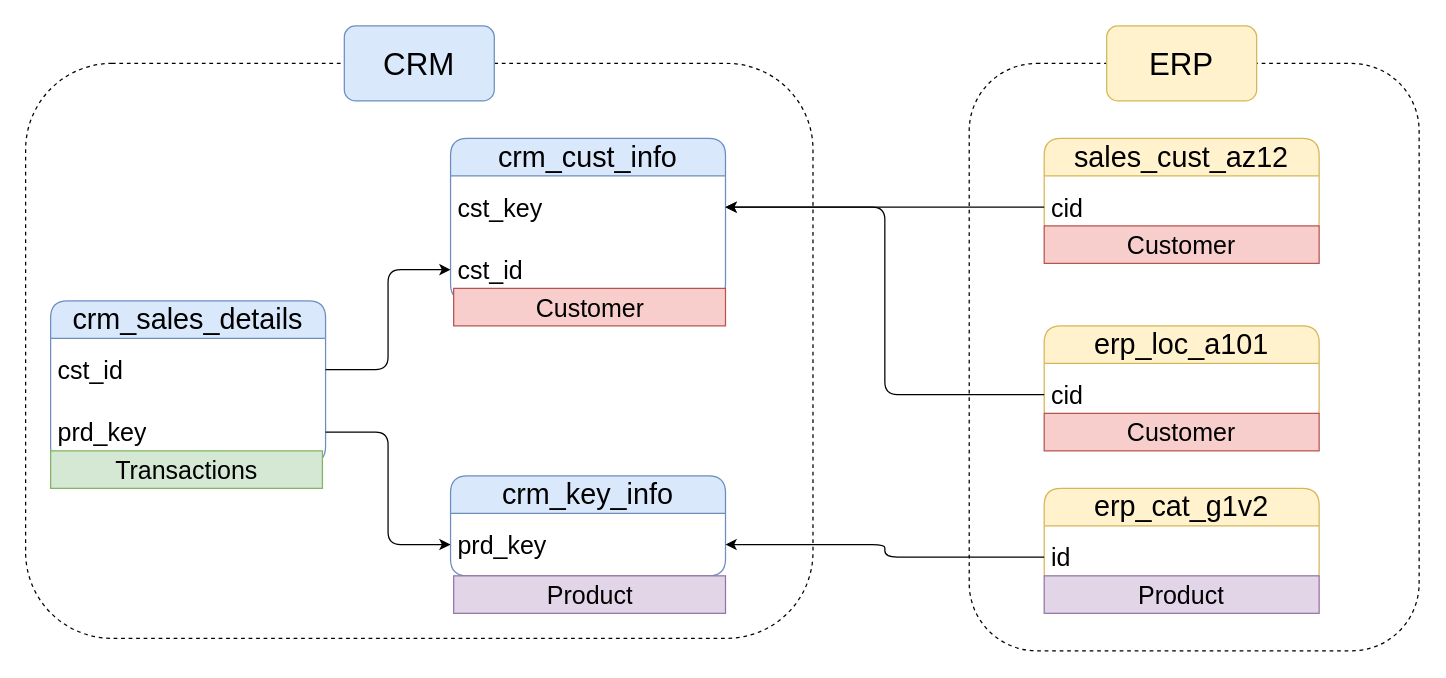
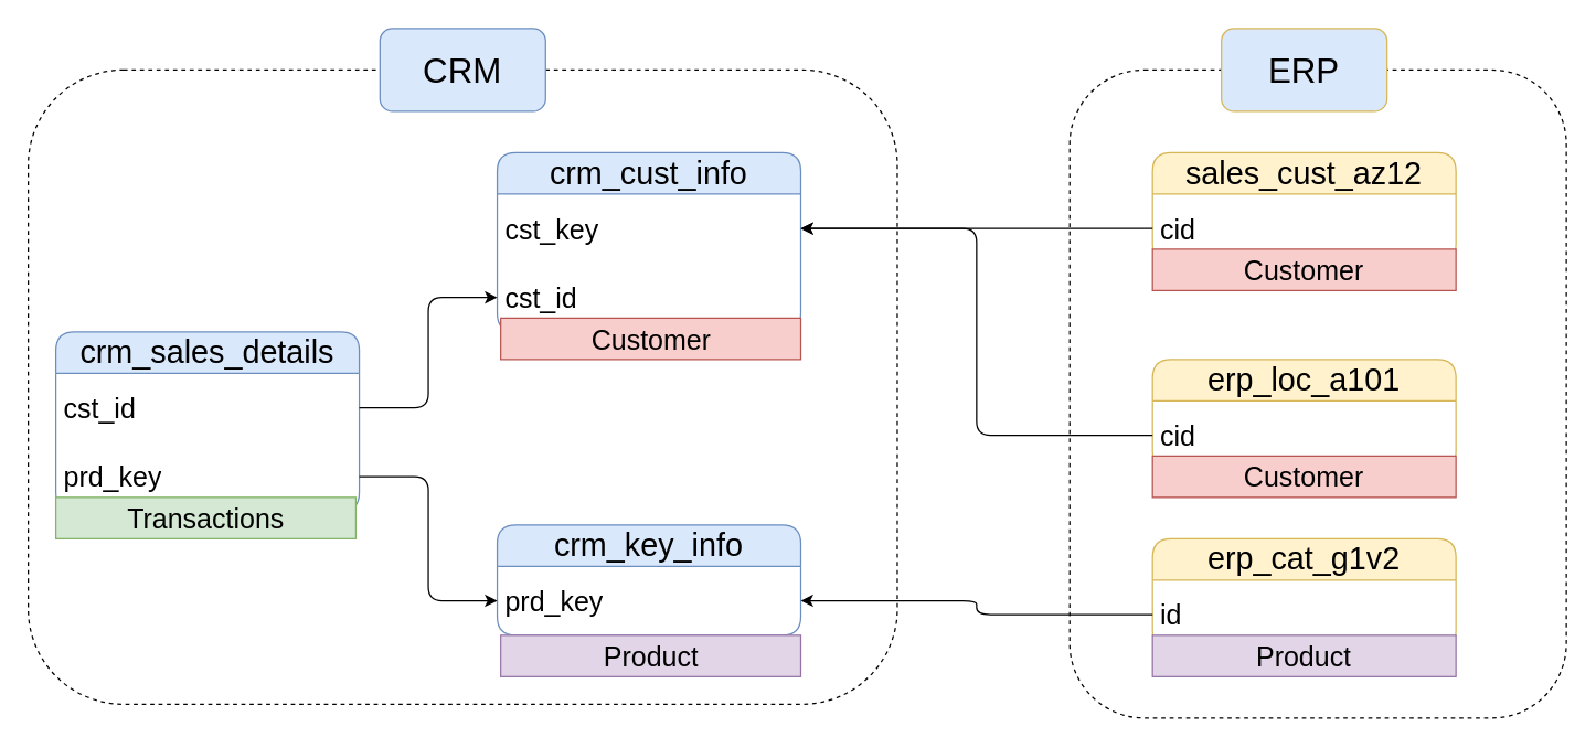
- <mxCell id="24" value="&lt;span style=&quot;font-size: 25px;&quot;&gt;ERP&lt;/span&gt;" style="rounded=1;whiteSpace=wrap;html=1;fillColor=#fff2cc;strokeColor=#d6b656;" parent="1" vertex="1"><mxGeometry x="885" y="20" width="120" height="60" as="geometry" /></mxCell>
+ <mxCell id="24" value="&lt;span style=&quot;font-size: 25px;&quot;&gt;ERP&lt;/span&gt;" style="rounded=1;whiteSpace=wrap;html=1;fillColor=#dae8fc;strokeColor=#d6b656;" parent="1" vertex="1"><mxGeometry x="885" y="20" width="120" height="60" as="geometry" /></mxCell>
